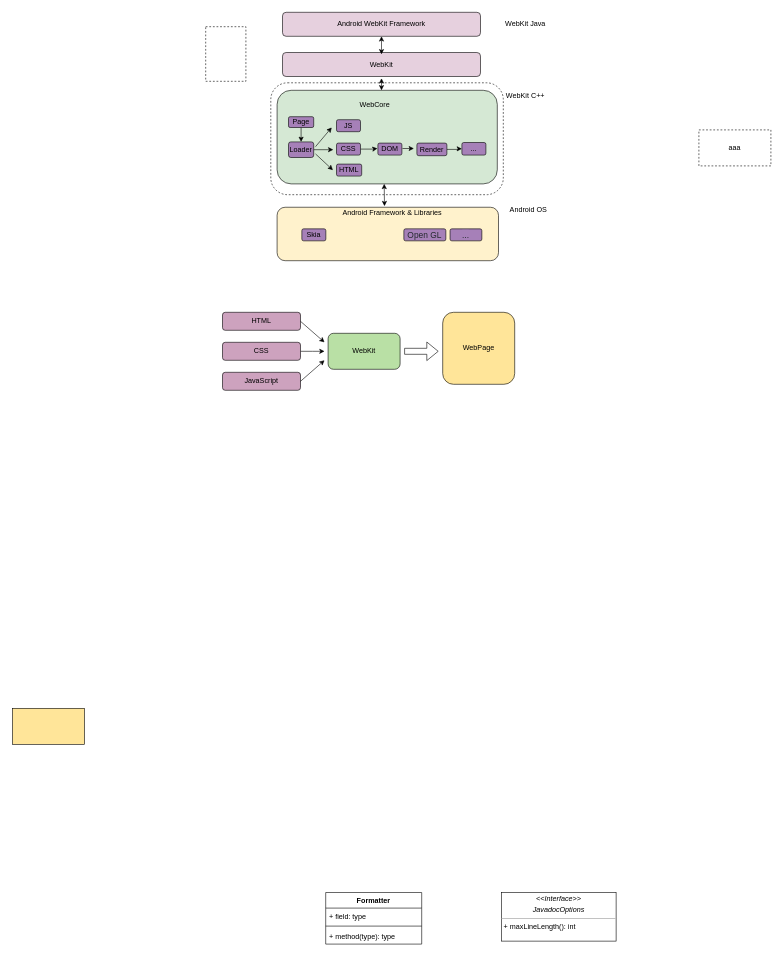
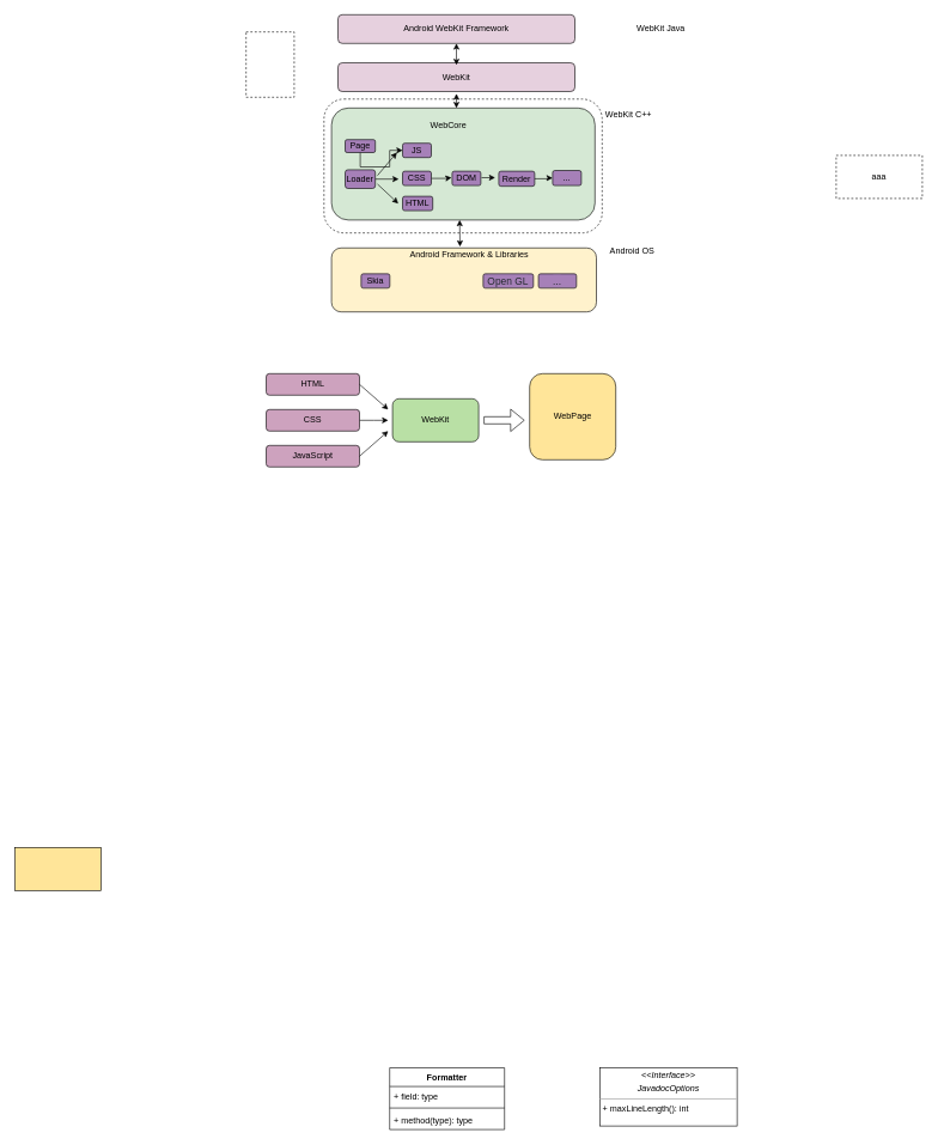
- <mxCell id="31" value="WebKit Java" style="text;html=1;strokeColor=none;fillColor=none;align=center;verticalAlign=middle;whiteSpace=wrap;rounded=0;dashed=1;" parent="1" vertex="1"><mxGeometry x="840" y="30" width="70" height="20" as="geometry" /></mxCell>
+ <mxCell id="31" value="WebKit Java" style="text;html=1;strokeColor=none;fillColor=none;align=center;verticalAlign=middle;whiteSpace=wrap;rounded=0;dashed=1;" parent="1" vertex="1"><mxGeometry x="885" y="30" width="70" height="20" as="geometry" /></mxCell>
- <mxCell id="10" style="edgeStyle=orthogonalEdgeStyle;rounded=0;orthogonalLoop=1;jettySize=auto;html=1;exitX=0.5;exitY=1;exitDx=0;exitDy=0;entryX=0.5;entryY=0;entryDx=0;entryDy=0;" parent="1" source="11" target="13" edge="1"><mxGeometry relative="1" as="geometry" /></mxCell>
+ <mxCell id="10" style="edgeStyle=orthogonalEdgeStyle;rounded=0;orthogonalLoop=1;jettySize=auto;html=1;exitX=0.5;exitY=1;exitDx=0;exitDy=0;" parent="1" source="11" target="18" edge="1"><mxGeometry relative="1" as="geometry" /></mxCell>
